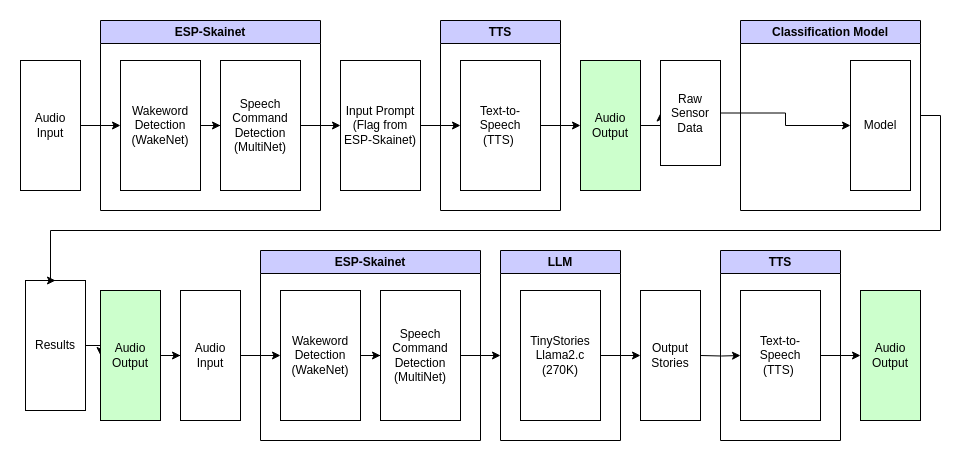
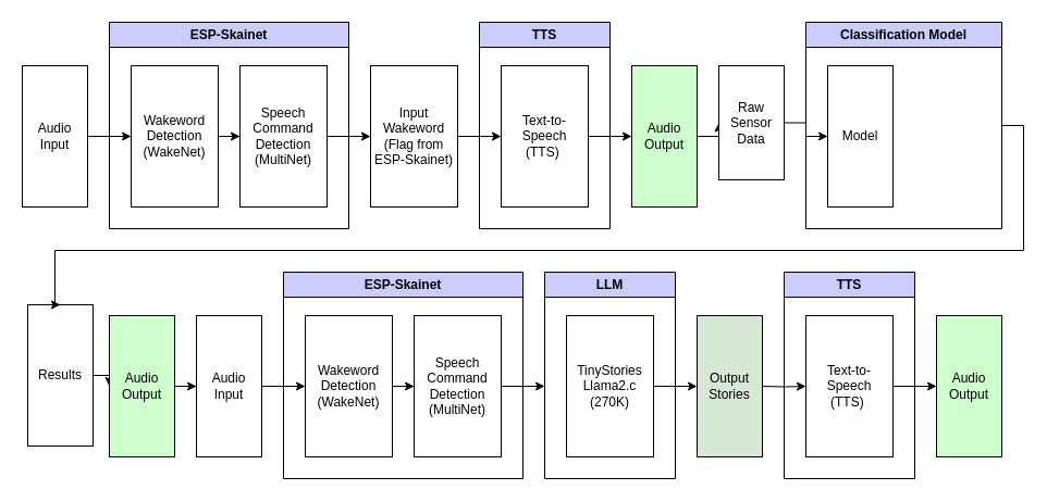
- <mxCell id="8" value="Input Prompt (Flag from ESP-Skainet)" style="rounded=0;whiteSpace=wrap;html=1;" parent="1" vertex="1"><mxGeometry x="340" y="60" width="80" height="130" as="geometry" /></mxCell>
+ <mxCell id="8" value="Input Wakeword (Flag from ESP-Skainet)" style="rounded=0;whiteSpace=wrap;html=1;" parent="1" vertex="1"><mxGeometry x="340" y="60" width="80" height="130" as="geometry" /></mxCell>
- <mxCell id="26" value="Model" style="rounded=0;whiteSpace=wrap;html=1;" parent="25" vertex="1"><mxGeometry x="110" y="40" width="60" height="130" as="geometry" /></mxCell>
+ <mxCell id="26" value="Model" style="rounded=0;whiteSpace=wrap;html=1;" parent="25" vertex="1"><mxGeometry x="20" y="40" width="60" height="130" as="geometry" /></mxCell>
- <mxCell id="10" value="Output Stories" style="rounded=0;whiteSpace=wrap;html=1;" parent="1" vertex="1"><mxGeometry x="640" y="290" width="60" height="130" as="geometry" /></mxCell>
+ <mxCell id="10" value="Output Stories" style="rounded=0;whiteSpace=wrap;html=1;fillColor=#d5e8d4;" parent="1" vertex="1"><mxGeometry x="640" y="290" width="60" height="130" as="geometry" /></mxCell>
